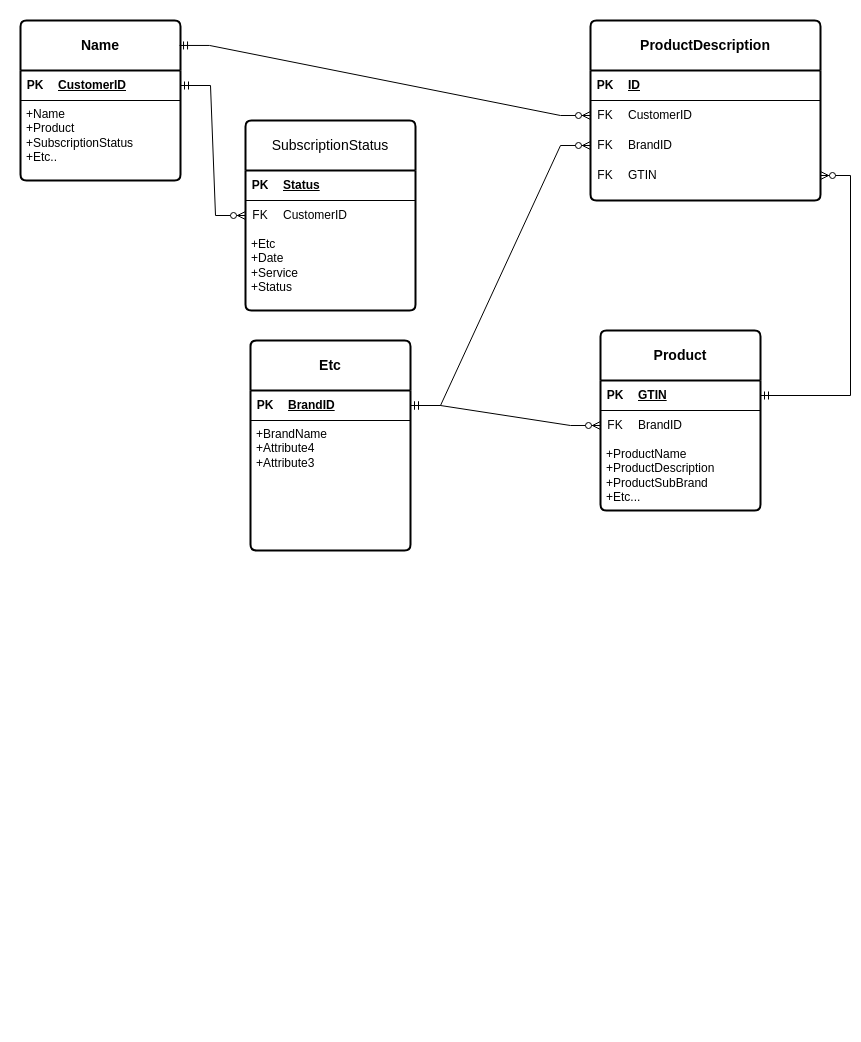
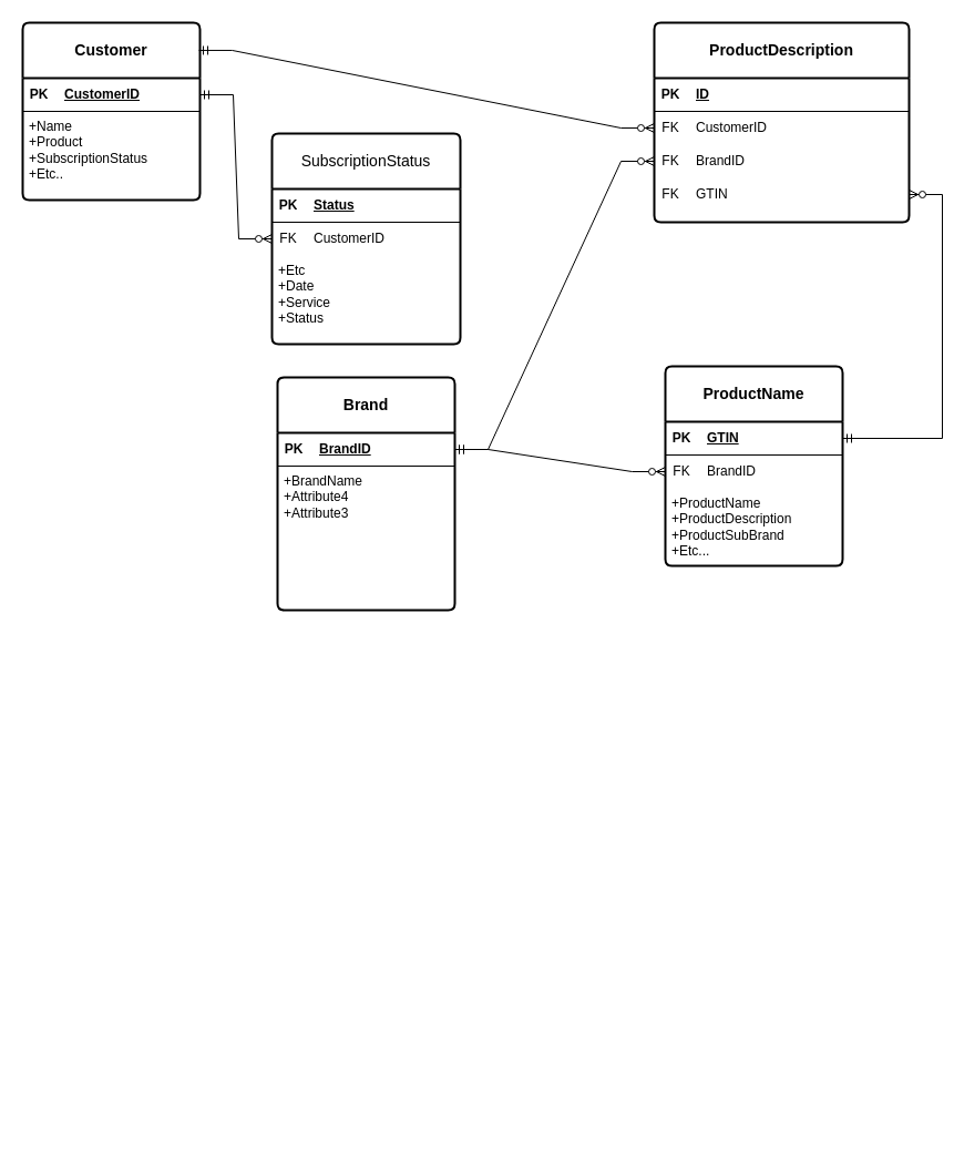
- <mxCell id="2" value="&lt;strong&gt;Name&lt;/strong&gt;" style="swimlane;childLayout=stackLayout;horizontal=1;startSize=50;horizontalStack=0;rounded=1;fontSize=14;fontStyle=0;strokeWidth=2;resizeParent=0;resizeLast=1;shadow=0;dashed=0;align=center;arcSize=4;whiteSpace=wrap;html=1;" parent="1" vertex="1"><mxGeometry x="20" y="20" width="160" height="160" as="geometry" /></mxCell>
+ <mxCell id="2" value="&lt;strong&gt;Customer&lt;/strong&gt;" style="swimlane;childLayout=stackLayout;horizontal=1;startSize=50;horizontalStack=0;rounded=1;fontSize=14;fontStyle=0;strokeWidth=2;resizeParent=0;resizeLast=1;shadow=0;dashed=0;align=center;arcSize=4;whiteSpace=wrap;html=1;" parent="1" vertex="1"><mxGeometry x="20" y="20" width="160" height="160" as="geometry" /></mxCell>
- <mxCell id="17" value="&lt;strong&gt;Product&lt;/strong&gt;" style="swimlane;childLayout=stackLayout;horizontal=1;startSize=50;horizontalStack=0;rounded=1;fontSize=14;fontStyle=0;strokeWidth=2;resizeParent=0;resizeLast=1;shadow=0;dashed=0;align=center;arcSize=4;whiteSpace=wrap;html=1;" parent="1" vertex="1"><mxGeometry x="600" y="330" width="160" height="180" as="geometry" /></mxCell>
+ <mxCell id="17" value="&lt;strong&gt;ProductName&lt;/strong&gt;" style="swimlane;childLayout=stackLayout;horizontal=1;startSize=50;horizontalStack=0;rounded=1;fontSize=14;fontStyle=0;strokeWidth=2;resizeParent=0;resizeLast=1;shadow=0;dashed=0;align=center;arcSize=4;whiteSpace=wrap;html=1;" parent="1" vertex="1"><mxGeometry x="600" y="330" width="160" height="180" as="geometry" /></mxCell>
- <mxCell id="43" value="&lt;strong&gt;Etc&lt;/strong&gt;" style="swimlane;childLayout=stackLayout;horizontal=1;startSize=50;horizontalStack=0;rounded=1;fontSize=14;fontStyle=0;strokeWidth=2;resizeParent=0;resizeLast=1;shadow=0;dashed=0;align=center;arcSize=4;whiteSpace=wrap;html=1;" parent="1" vertex="1"><mxGeometry x="250" y="340" width="160" height="210" as="geometry" /></mxCell>
+ <mxCell id="43" value="&lt;strong&gt;Brand&lt;/strong&gt;" style="swimlane;childLayout=stackLayout;horizontal=1;startSize=50;horizontalStack=0;rounded=1;fontSize=14;fontStyle=0;strokeWidth=2;resizeParent=0;resizeLast=1;shadow=0;dashed=0;align=center;arcSize=4;whiteSpace=wrap;html=1;" parent="1" vertex="1"><mxGeometry x="250" y="340" width="160" height="210" as="geometry" /></mxCell>
